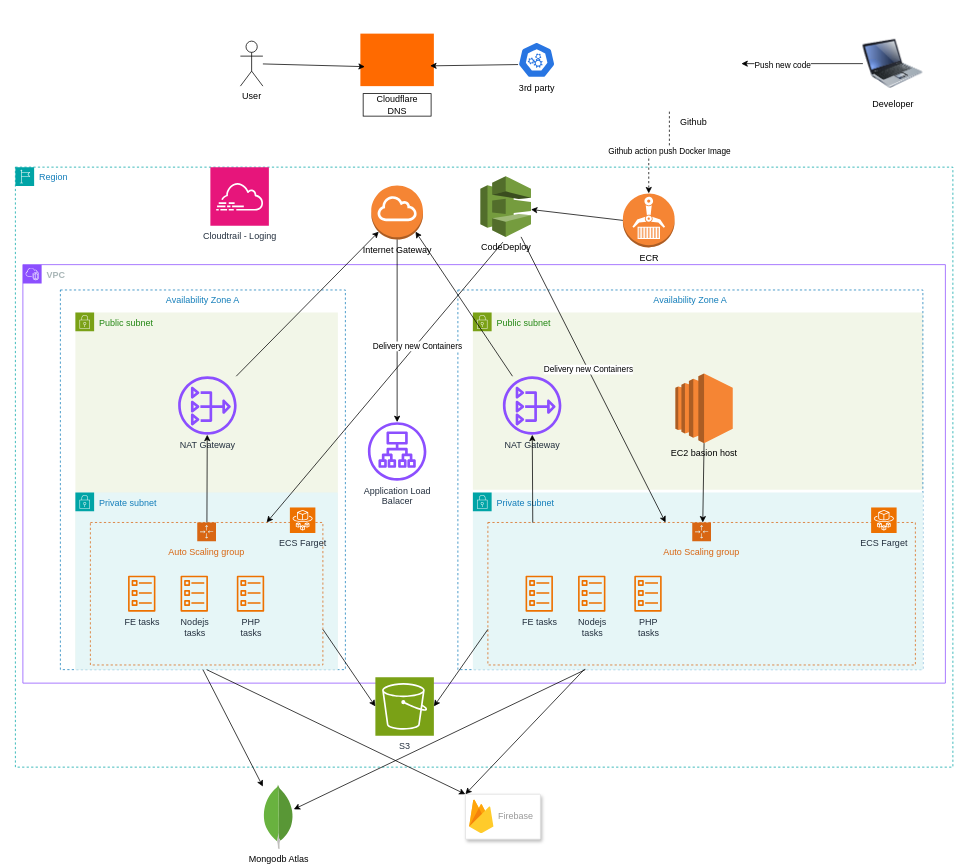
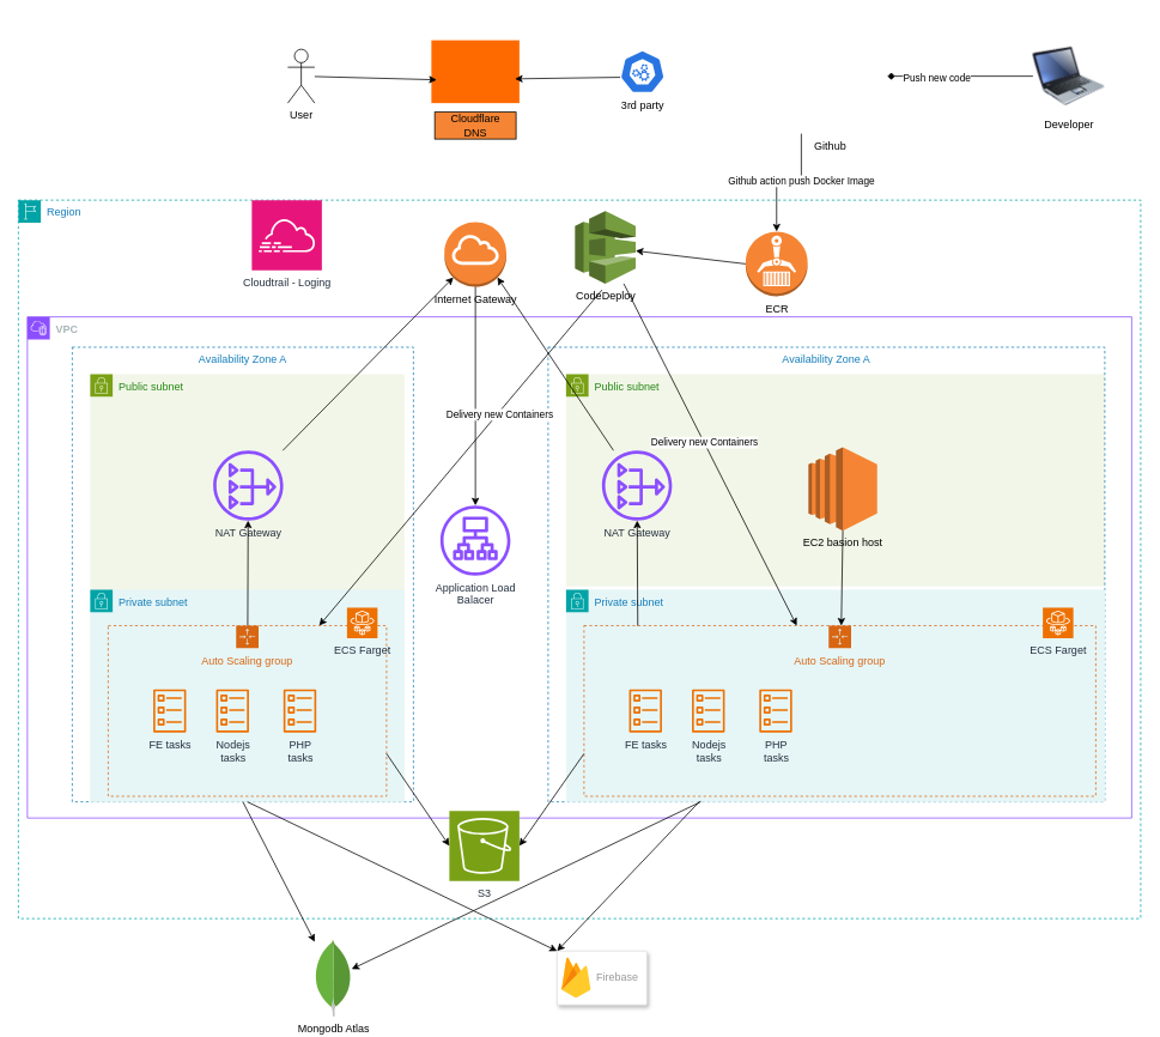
- <mxCell id="59" value="" style="endArrow=classic;html=1;rounded=0;exitX=0;exitY=0.5;exitDx=0;exitDy=0;entryX=1;entryY=0.5;entryDx=0;entryDy=0;" edge="1" parent="1" source="61" target="58"><mxGeometry width="50" height="50" relative="1" as="geometry"><mxPoint x="1200" y="82" as="sourcePoint" /><mxPoint x="1010" y="82" as="targetPoint" /></mxGeometry></mxCell>
+ <mxCell id="59" value="" style="endArrow=diamond;html=1;rounded=0;exitX=0;exitY=0.5;exitDx=0;exitDy=0;entryX=1;entryY=0.5;entryDx=0;entryDy=0;" edge="1" parent="1" source="61" target="58"><mxGeometry width="50" height="50" relative="1" as="geometry"><mxPoint x="1200" y="82" as="sourcePoint" /><mxPoint x="1010" y="82" as="targetPoint" /></mxGeometry></mxCell>
- <mxCell id="48" value="Cloudflare&lt;br&gt;DNS" style="whiteSpace=wrap;html=1;" vertex="1" parent="46"><mxGeometry x="3.7" y="80" width="90.6" height="30" as="geometry" /></mxCell>
+ <mxCell id="48" value="Cloudflare&lt;br&gt;DNS" style="whiteSpace=wrap;html=1;fillColor=#f58534;" vertex="1" parent="46"><mxGeometry x="3.7" y="80" width="90.6" height="30" as="geometry" /></mxCell>
- <mxCell id="56" style="edgeStyle=orthogonalEdgeStyle;rounded=0;orthogonalLoop=1;jettySize=auto;html=1;exitX=0.25;exitY=1;exitDx=0;exitDy=0;dashed=1;" edge="1" parent="1" source="58" target="30"><mxGeometry relative="1" as="geometry" /></mxCell>
+ <mxCell id="56" style="edgeStyle=orthogonalEdgeStyle;rounded=0;orthogonalLoop=1;jettySize=auto;html=1;exitX=0.25;exitY=1;exitDx=0;exitDy=0;" edge="1" parent="1" source="58" target="30"><mxGeometry relative="1" as="geometry" /></mxCell>
